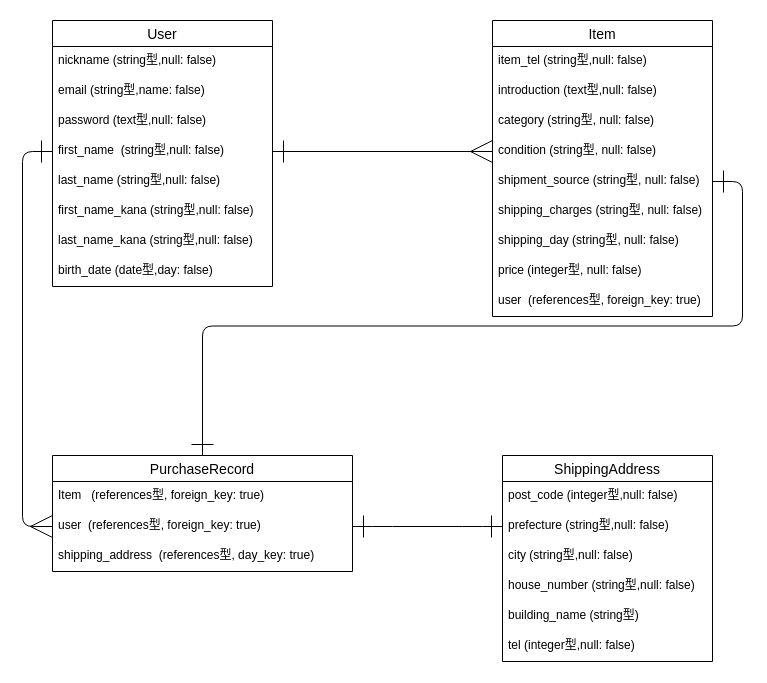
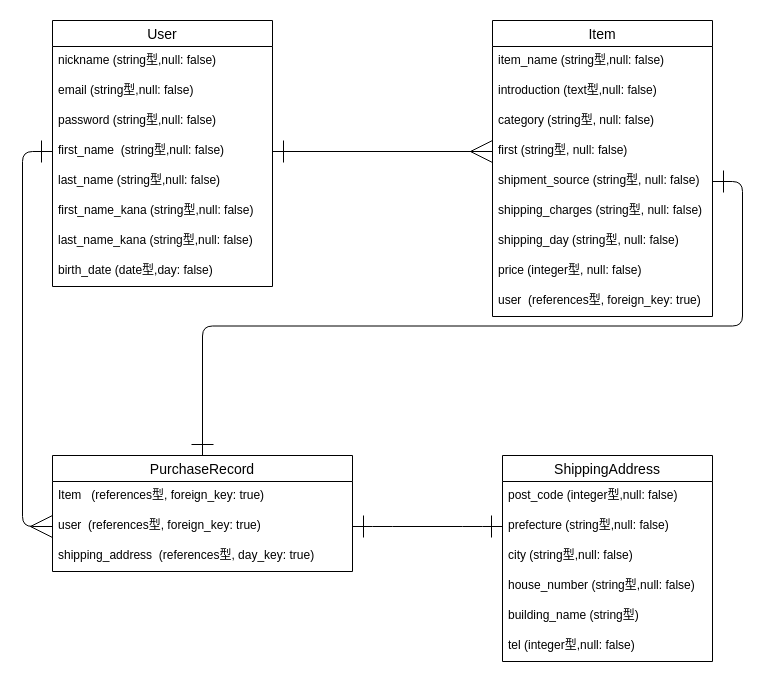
- <mxCell id="12" value="item_tel (string型,null: false)" style="text;strokeColor=none;fillColor=none;spacingLeft=4;spacingRight=4;overflow=hidden;rotatable=0;points=[[0,0.5],[1,0.5]];portConstraint=eastwest;fontSize=12;" parent="11" vertex="1"><mxGeometry y="26" width="220" height="30" as="geometry" /></mxCell>
+ <mxCell id="12" value="item_name (string型,null: false)" style="text;strokeColor=none;fillColor=none;spacingLeft=4;spacingRight=4;overflow=hidden;rotatable=0;points=[[0,0.5],[1,0.5]];portConstraint=eastwest;fontSize=12;" parent="11" vertex="1"><mxGeometry y="26" width="220" height="30" as="geometry" /></mxCell>
- <mxCell id="4" value="email (string型,name: false)" style="text;strokeColor=none;fillColor=none;spacingLeft=4;spacingRight=4;overflow=hidden;rotatable=0;points=[[0,0.5],[1,0.5]];portConstraint=eastwest;fontSize=12;" parent="2" vertex="1"><mxGeometry y="56" width="220" height="30" as="geometry" /></mxCell>
+ <mxCell id="4" value="email (string型,null: false)" style="text;strokeColor=none;fillColor=none;spacingLeft=4;spacingRight=4;overflow=hidden;rotatable=0;points=[[0,0.5],[1,0.5]];portConstraint=eastwest;fontSize=12;" parent="2" vertex="1"><mxGeometry y="56" width="220" height="30" as="geometry" /></mxCell>
- <mxCell id="5" value="password (text型,null: false)" style="text;strokeColor=none;fillColor=none;spacingLeft=4;spacingRight=4;overflow=hidden;rotatable=0;points=[[0,0.5],[1,0.5]];portConstraint=eastwest;fontSize=12;" parent="2" vertex="1"><mxGeometry y="86" width="220" height="30" as="geometry" /></mxCell>
+ <mxCell id="5" value="password (string型,null: false)" style="text;strokeColor=none;fillColor=none;spacingLeft=4;spacingRight=4;overflow=hidden;rotatable=0;points=[[0,0.5],[1,0.5]];portConstraint=eastwest;fontSize=12;" parent="2" vertex="1"><mxGeometry y="86" width="220" height="30" as="geometry" /></mxCell>
- <mxCell id="15" value="condition (string型, null: false)" style="text;strokeColor=none;fillColor=none;spacingLeft=4;spacingRight=4;overflow=hidden;rotatable=0;points=[[0,0.5],[1,0.5]];portConstraint=eastwest;fontSize=12;" parent="11" vertex="1"><mxGeometry y="116" width="220" height="30" as="geometry" /></mxCell>
+ <mxCell id="15" value="first (string型, null: false)" style="text;strokeColor=none;fillColor=none;spacingLeft=4;spacingRight=4;overflow=hidden;rotatable=0;points=[[0,0.5],[1,0.5]];portConstraint=eastwest;fontSize=12;" parent="11" vertex="1"><mxGeometry y="116" width="220" height="30" as="geometry" /></mxCell>
